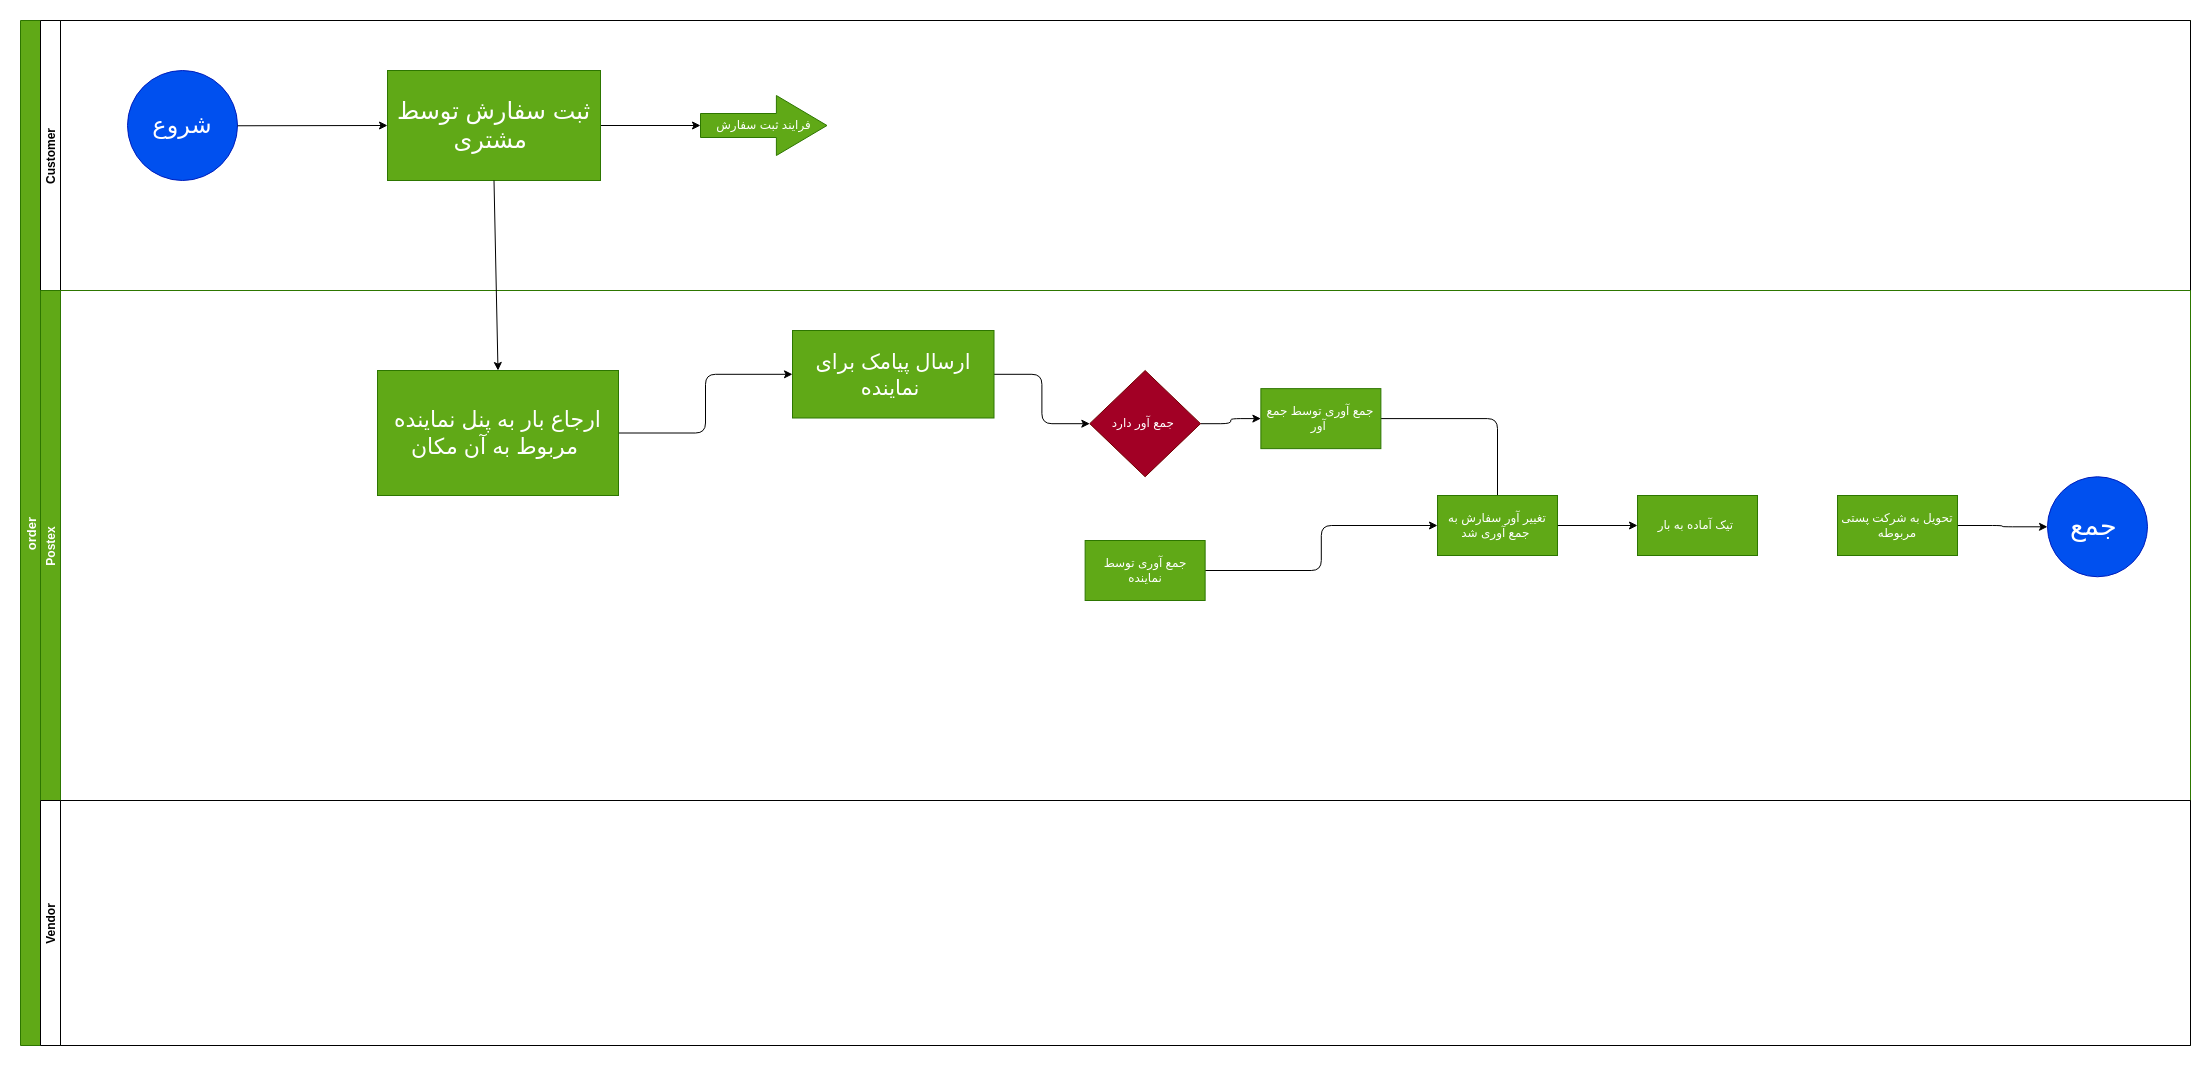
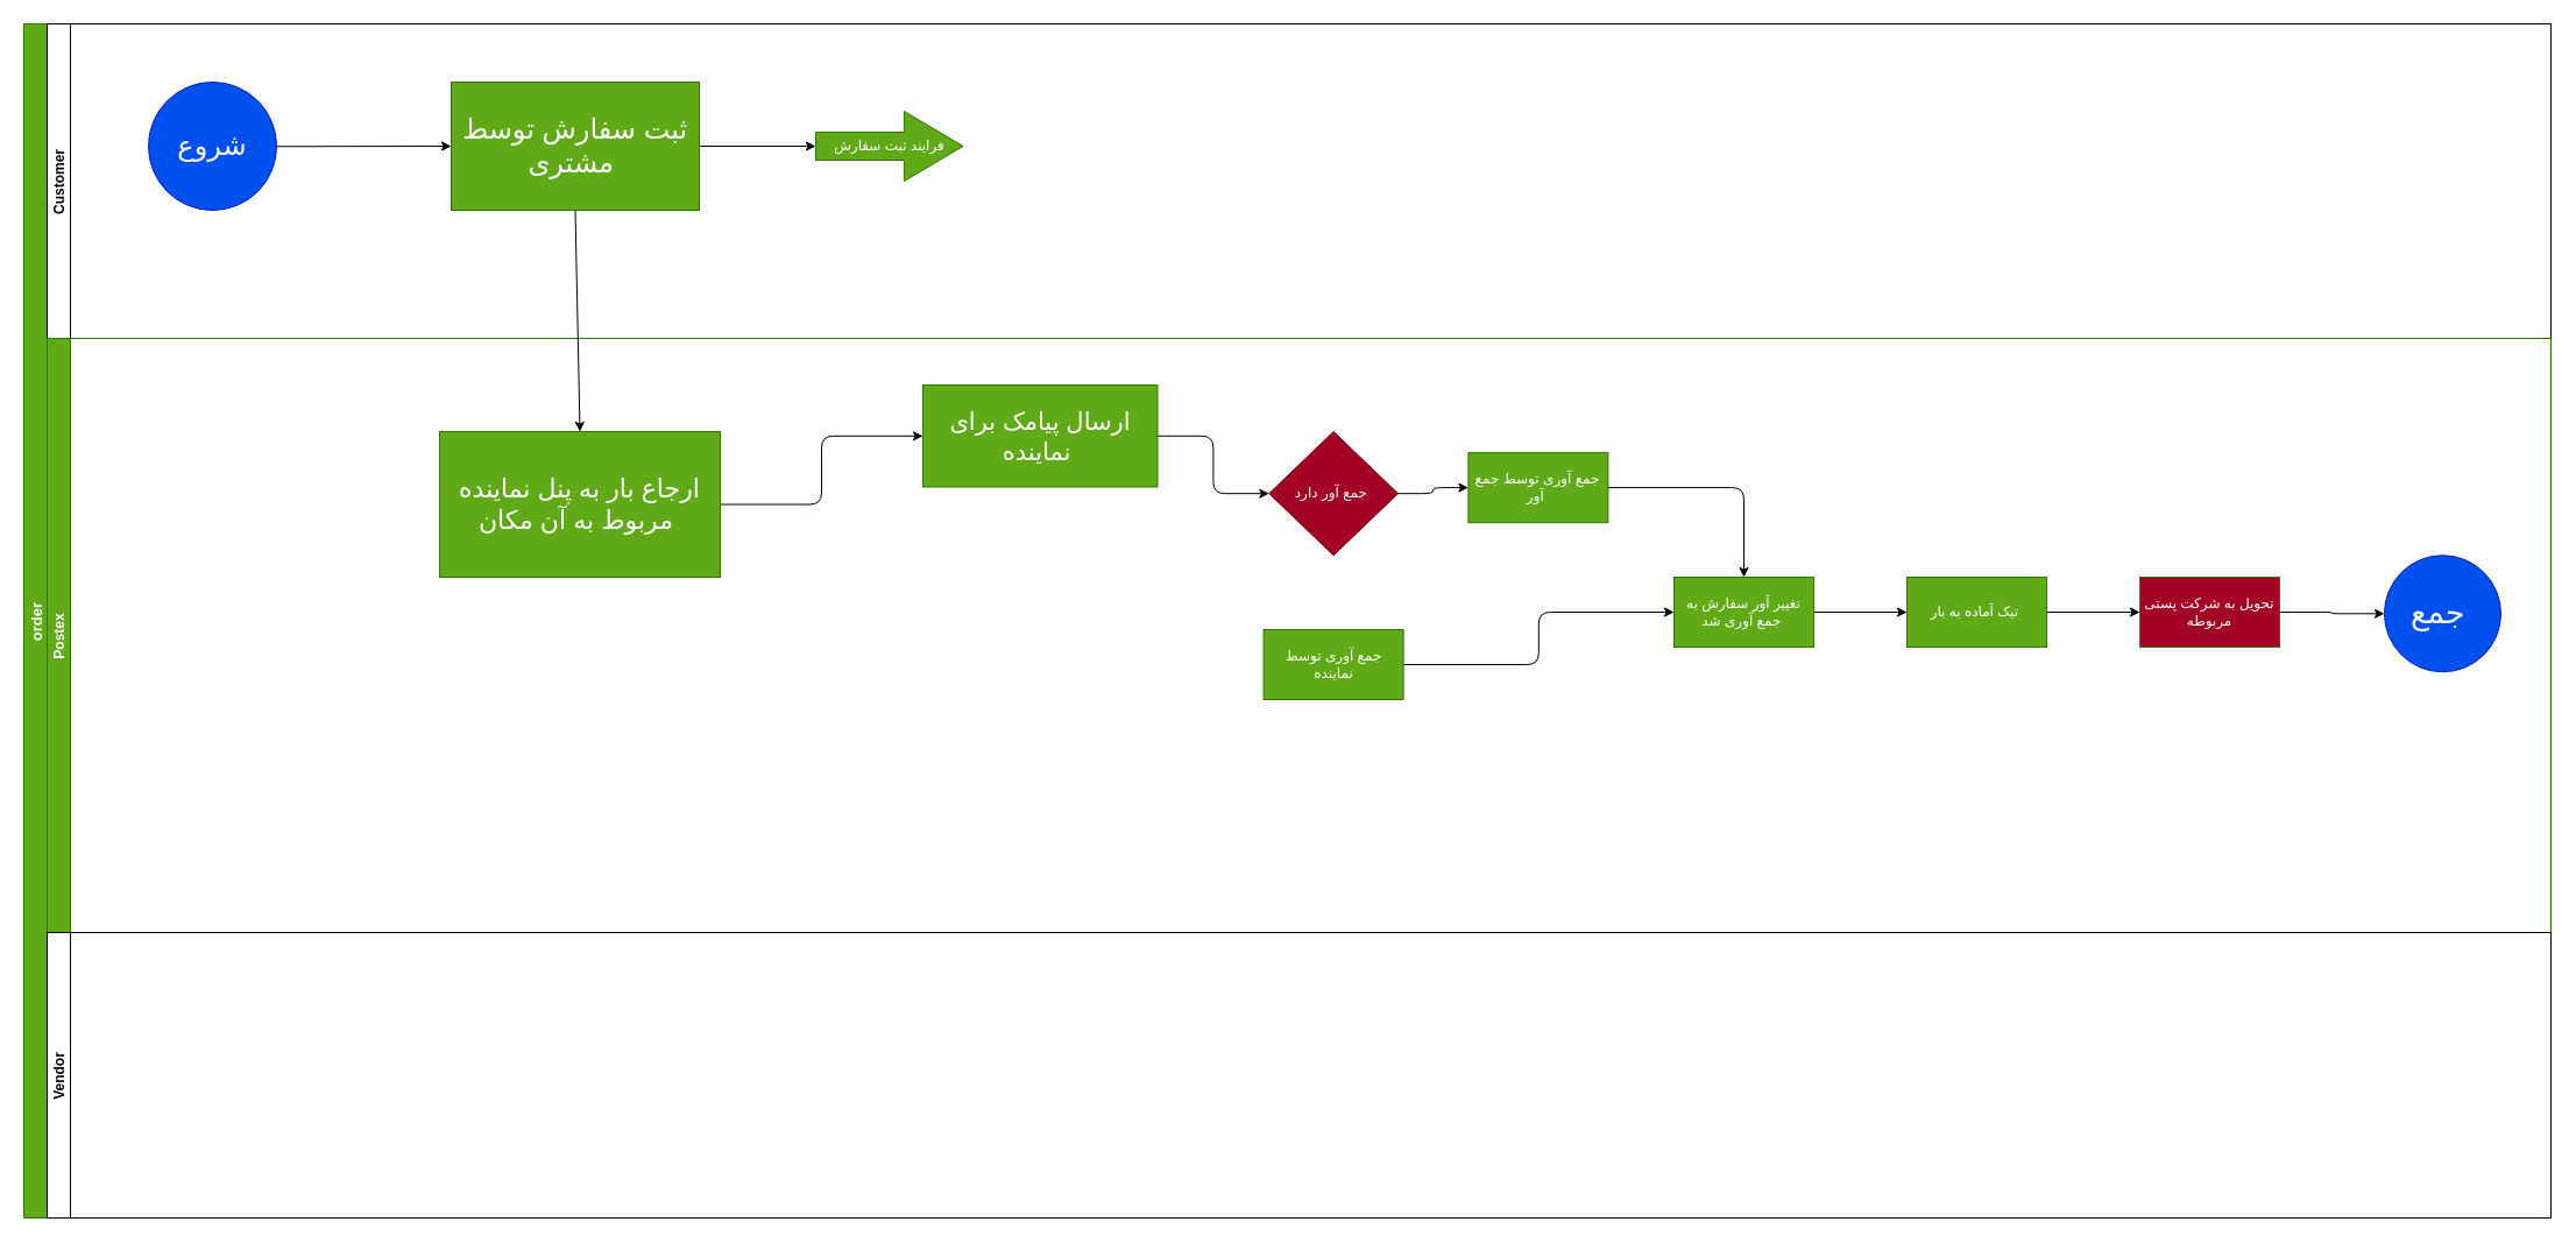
- <mxCell id="17" value="" style="edgeStyle=orthogonalEdgeStyle;html=1;endArrow=none;" edge="1" parent="9" source="18" target="22"><mxGeometry relative="1" as="geometry" /></mxCell>
+ <mxCell id="17" value="" style="edgeStyle=orthogonalEdgeStyle;html=1;" edge="1" parent="9" source="18" target="22"><mxGeometry relative="1" as="geometry" /></mxCell>
+ <mxCell id="23" value="" style="edgeStyle=orthogonalEdgeStyle;html=1;" edge="1" parent="9" source="24" target="26"><mxGeometry relative="1" as="geometry" /></mxCell>
- <mxCell id="26" value="تحویل به شرکت پستی مربوطه" style="whiteSpace=wrap;html=1;fontColor=#ffffff;strokeColor=#2D7600;fillColor=#60a917;" vertex="1" parent="9"><mxGeometry x="1797.005" y="205.005" width="120" height="60" as="geometry" /></mxCell>
+ <mxCell id="26" value="تحویل به شرکت پستی مربوطه" style="whiteSpace=wrap;html=1;fontColor=#ffffff;strokeColor=#2D7600;fillColor=#a20025;" vertex="1" parent="9"><mxGeometry x="1797.005" y="205.005" width="120" height="60" as="geometry" /></mxCell>
